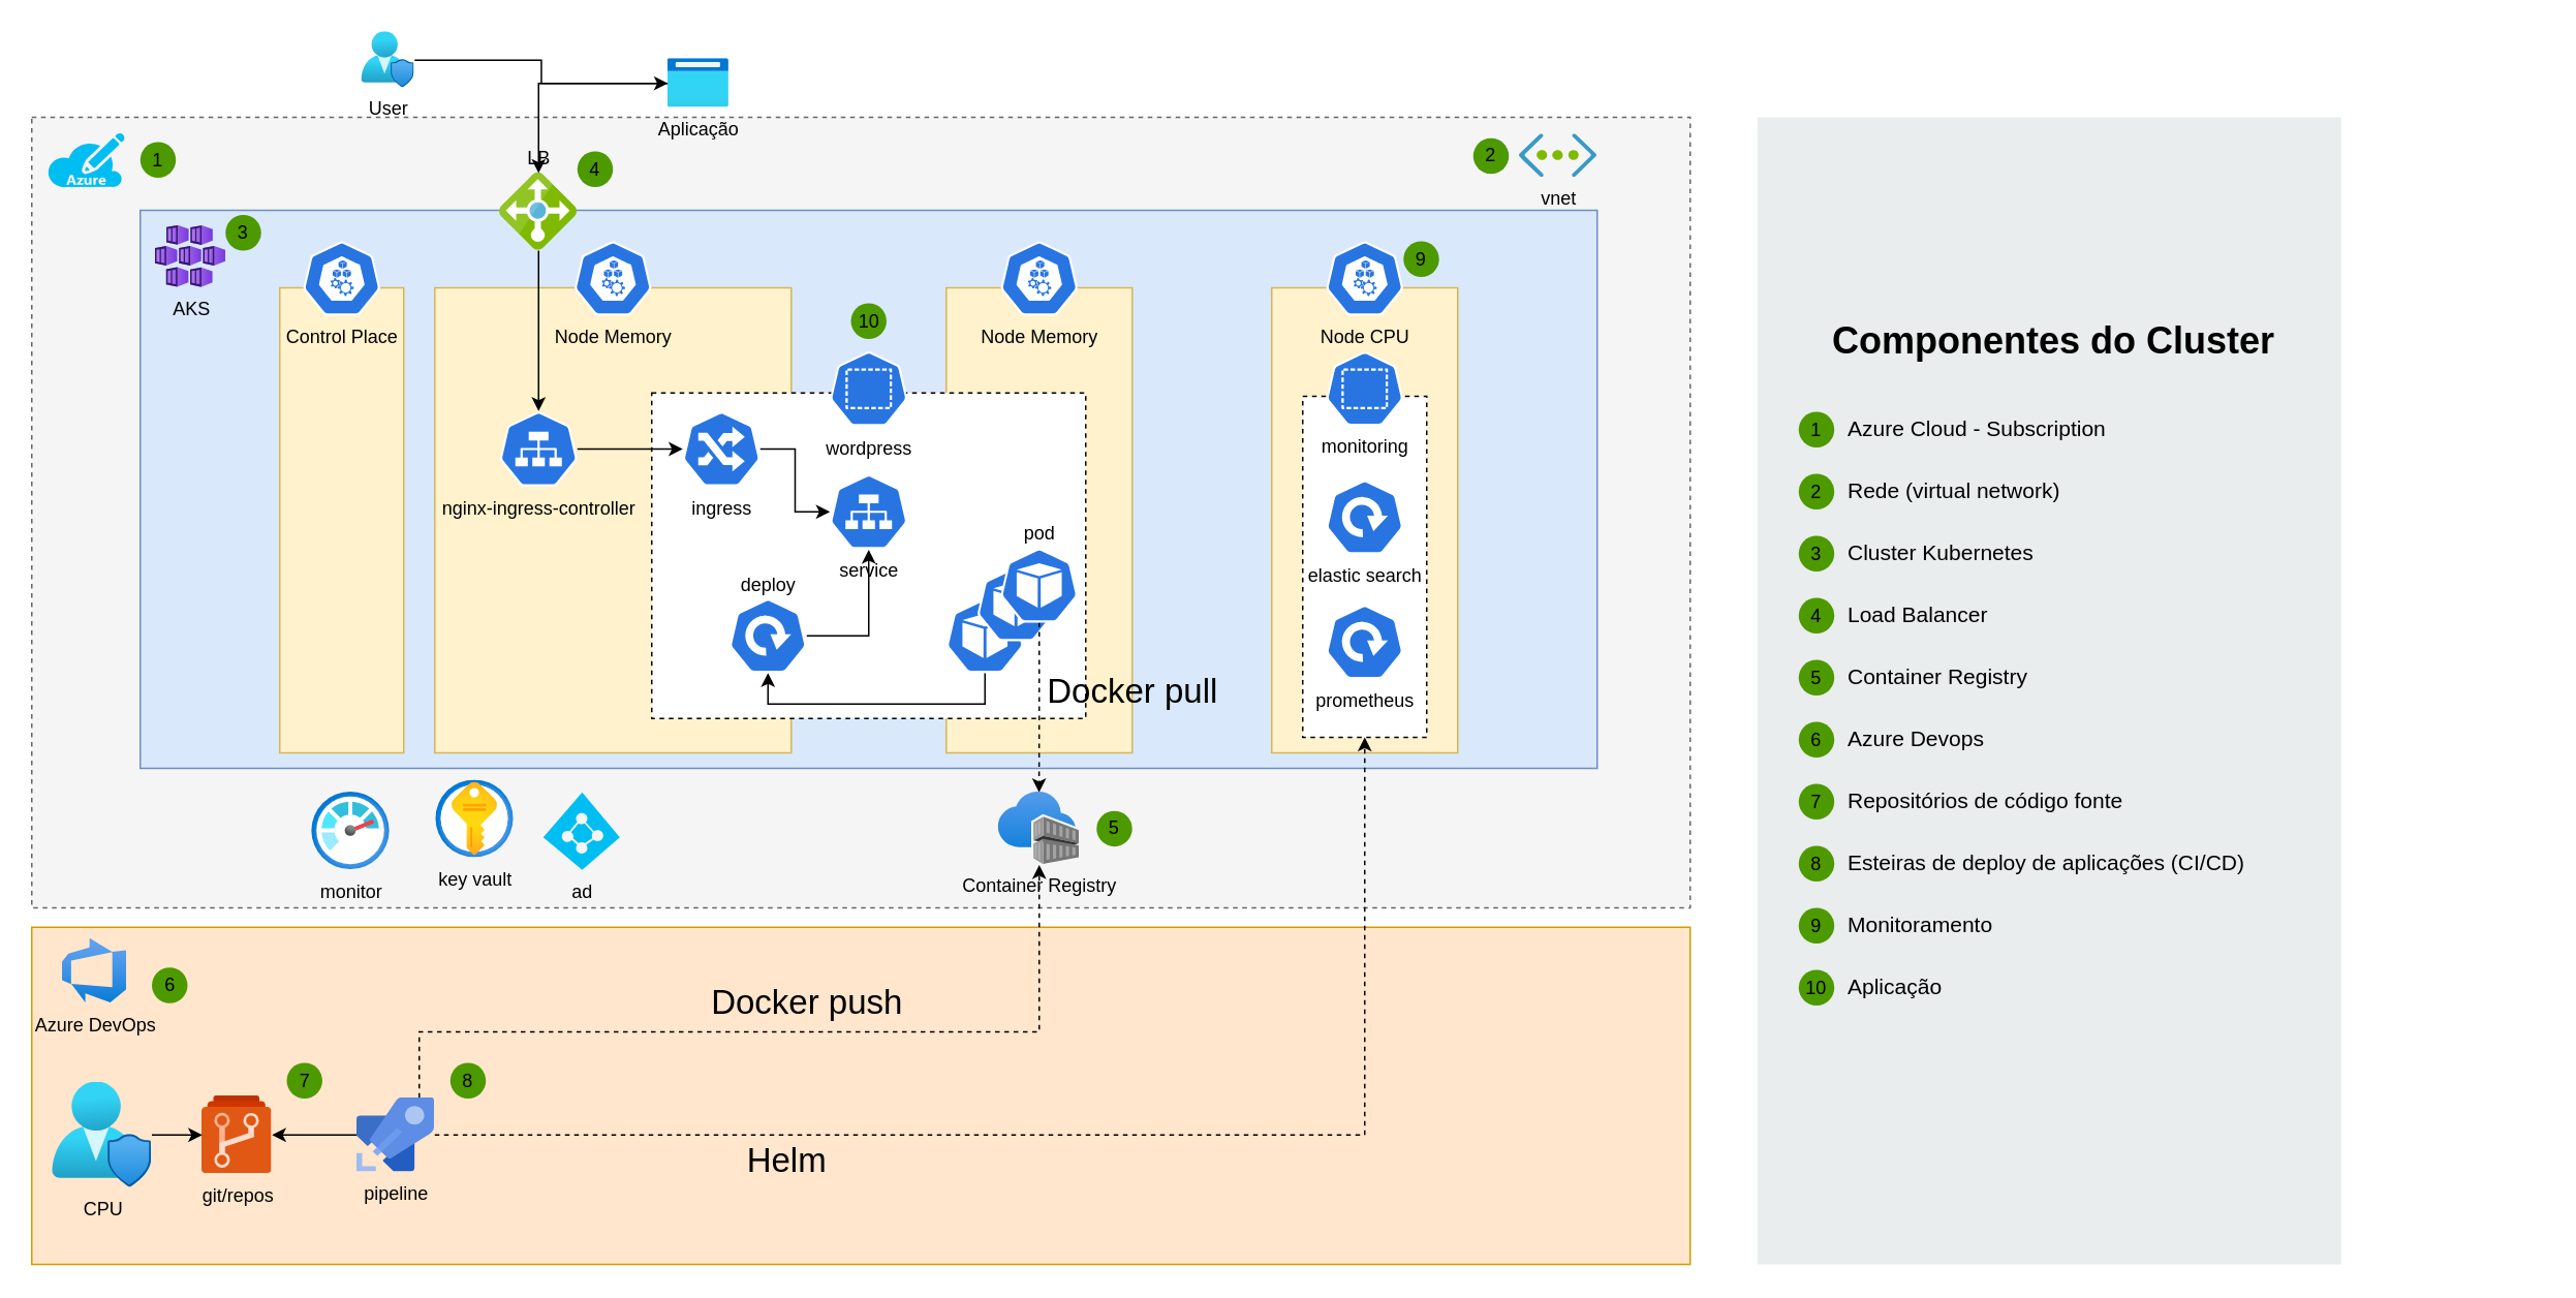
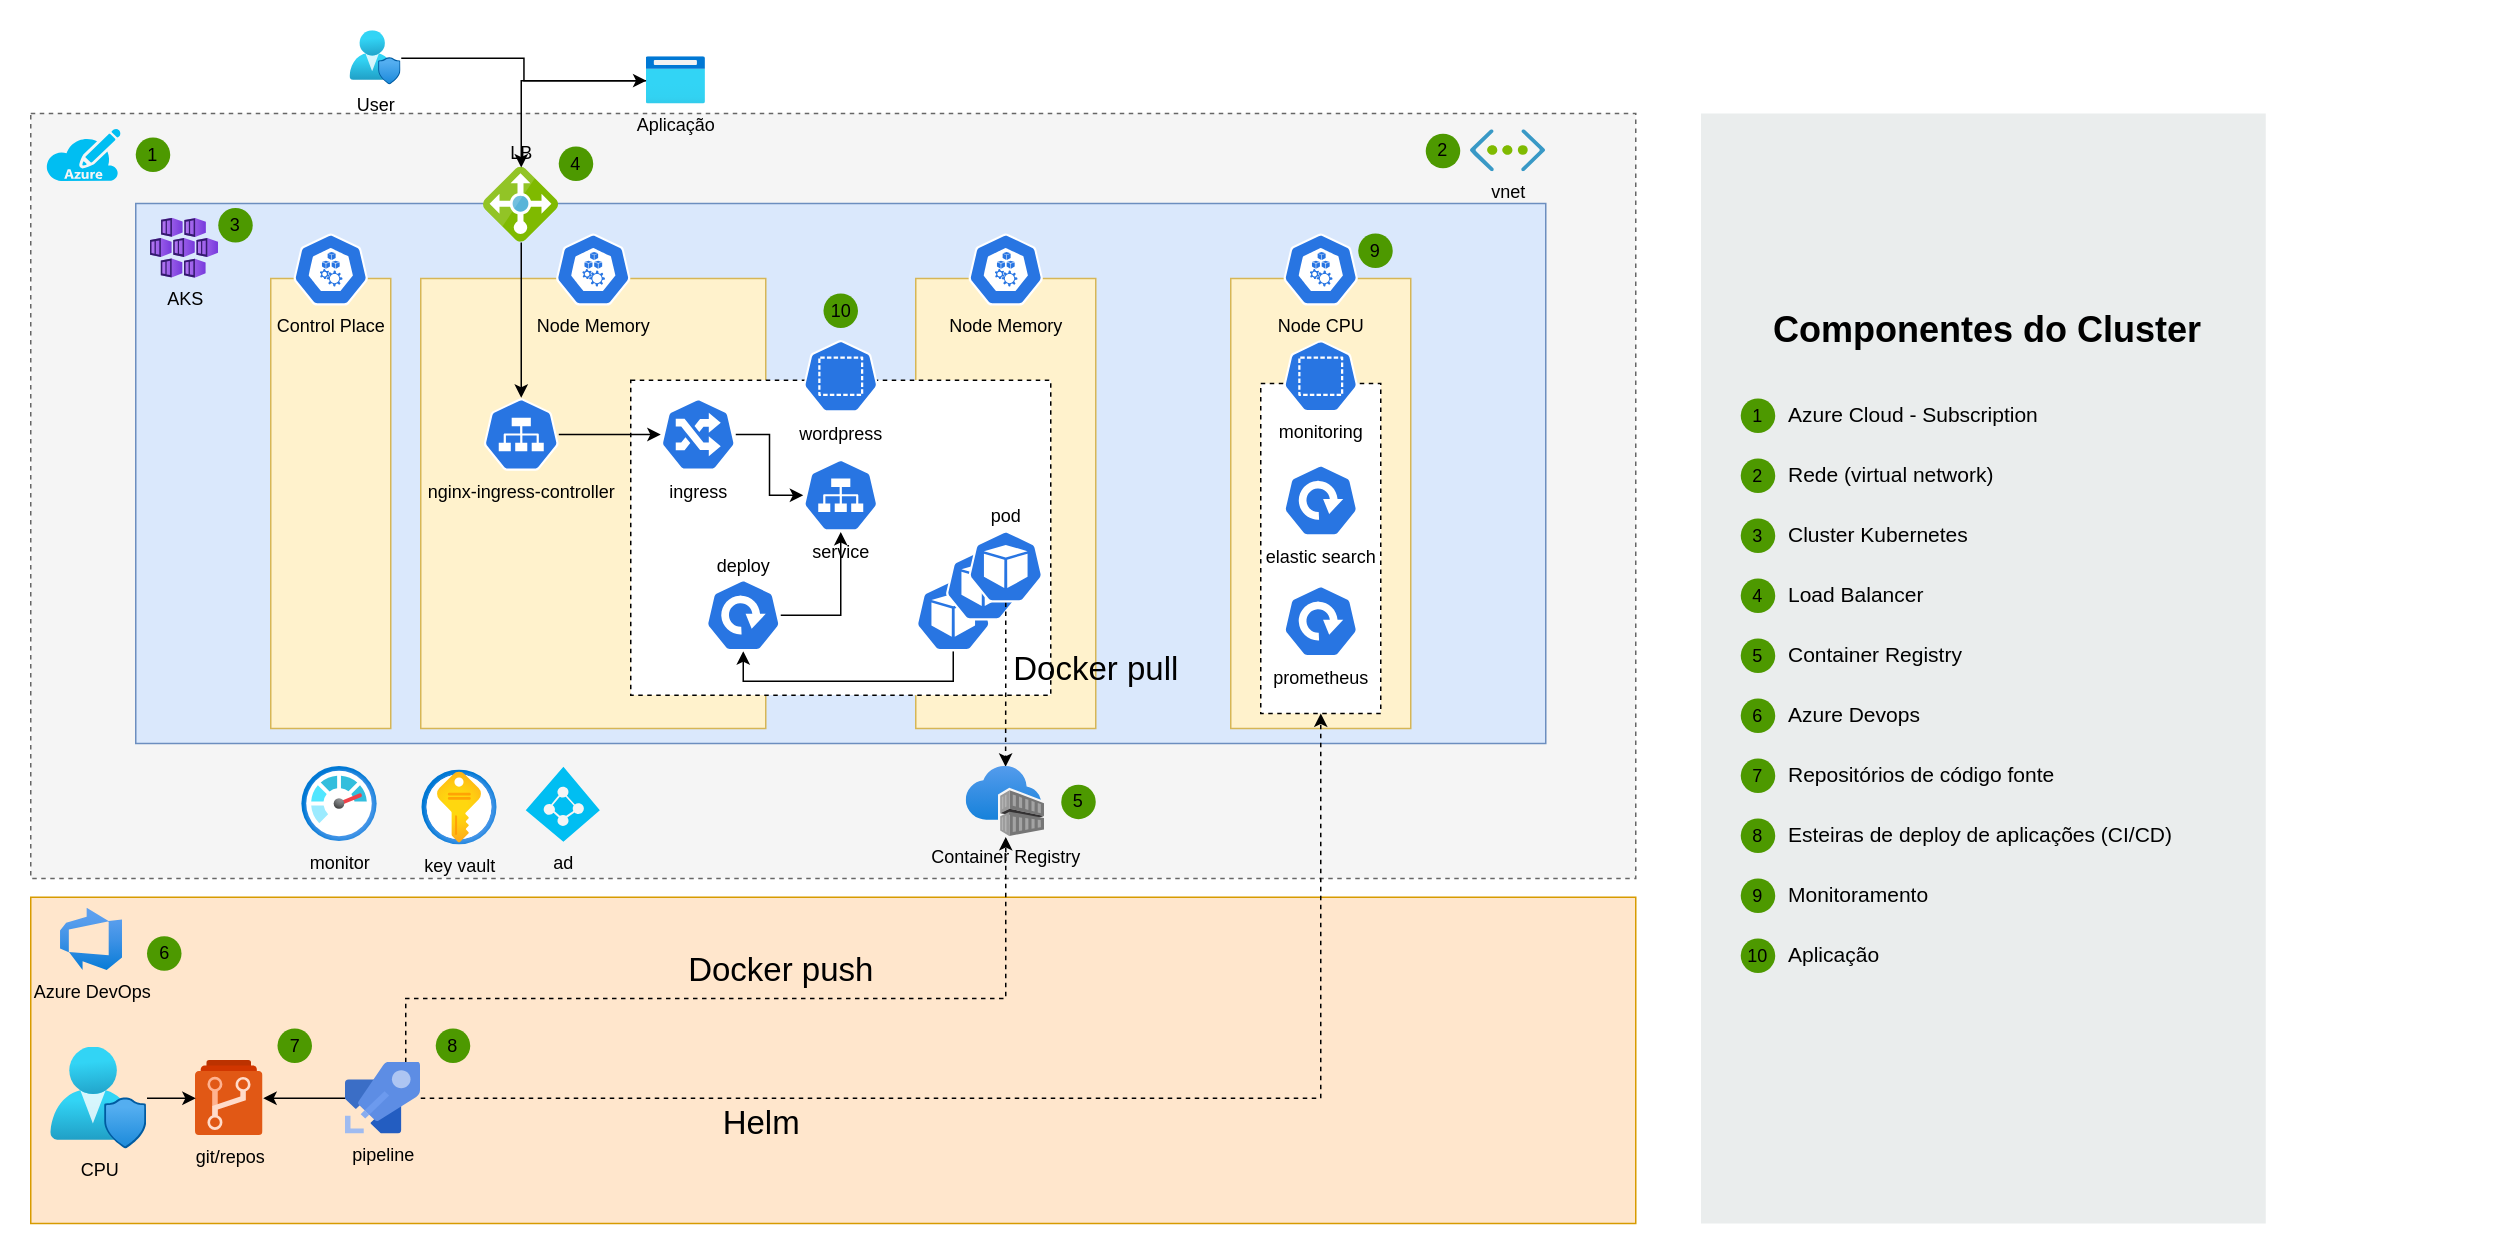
- <mxCell id="73" value="key vault" style="aspect=fixed;html=1;points=[];align=center;image;fontSize=12;image=img/lib/azure2/security/Key_Vaults.svg;dashed=1;labelBackgroundColor=none;" parent="1" vertex="1"><mxGeometry x="280" y="502.75" width="52" height="50" as="geometry" /></mxCell>
+ <mxCell id="73" value="key vault" style="aspect=fixed;html=1;points=[];align=center;image;fontSize=12;image=img/lib/azure2/security/Key_Vaults.svg;dashed=1;labelBackgroundColor=none;" parent="1" vertex="1"><mxGeometry x="280" y="512.75" width="52" height="50" as="geometry" /></mxCell>
